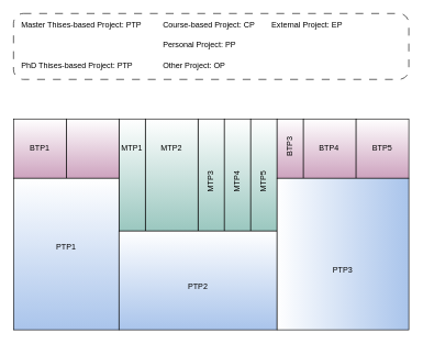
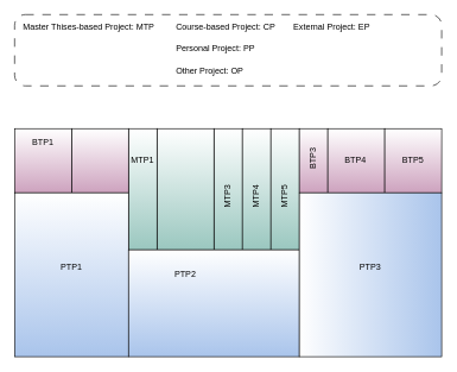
- <mxCell id="16" value="Master Thises-based Project: PTP" style="text;html=1;strokeColor=none;fillColor=none;align=left;verticalAlign=middle;whiteSpace=wrap;rounded=0;" vertex="1" parent="1"><mxGeometry x="30" y="22" width="210" height="30" as="geometry" /></mxCell>
+ <mxCell id="16" value="Master Thises-based Project: MTP" style="text;html=1;strokeColor=none;fillColor=none;align=left;verticalAlign=middle;whiteSpace=wrap;rounded=0;" vertex="1" parent="1"><mxGeometry x="30" y="22" width="210" height="30" as="geometry" /></mxCell>
- <mxCell id="21" value="PhD Thises-based Project: PTP" style="text;html=1;strokeColor=none;fillColor=none;align=left;verticalAlign=middle;whiteSpace=wrap;rounded=0;" vertex="1" parent="1"><mxGeometry x="30" y="83.5" width="210" height="30" as="geometry" /></mxCell>
- <mxCell id="22" value="BTP1" style="text;html=1;strokeColor=none;fillColor=none;align=center;verticalAlign=middle;whiteSpace=wrap;rounded=0;" vertex="1" parent="1"><mxGeometry x="30" y="210" width="60" height="30" as="geometry" /></mxCell>
+ <mxCell id="22" value="BTP1" style="text;html=1;strokeColor=none;fillColor=none;align=center;verticalAlign=middle;whiteSpace=wrap;rounded=0;" vertex="1" parent="1"><mxGeometry x="30" y="185" width="60" height="30" as="geometry" /></mxCell>
- <mxCell id="27" value="MTP2" style="text;html=1;strokeColor=none;fillColor=none;align=center;verticalAlign=middle;whiteSpace=wrap;rounded=0;" vertex="1" parent="1"><mxGeometry x="230" y="210" width="60" height="30" as="geometry" /></mxCell>
- <mxCell id="25" value="PTP3" style="text;html=1;strokeColor=none;fillColor=none;align=center;verticalAlign=middle;whiteSpace=wrap;rounded=0;" vertex="1" parent="1"><mxGeometry x="490" y="395" width="60" height="30" as="geometry" /></mxCell>
+ <mxCell id="25" value="PTP3" style="text;html=1;strokeColor=none;fillColor=none;align=center;verticalAlign=middle;whiteSpace=wrap;rounded=0;" vertex="1" parent="1"><mxGeometry x="490" y="360" width="60" height="30" as="geometry" /></mxCell>
- <mxCell id="24" value="PTP2" style="text;html=1;strokeColor=none;fillColor=none;align=center;verticalAlign=middle;whiteSpace=wrap;rounded=0;" vertex="1" parent="1"><mxGeometry x="270" y="420" width="60" height="30" as="geometry" /></mxCell>
+ <mxCell id="24" value="PTP2" style="text;html=1;strokeColor=none;fillColor=none;align=center;verticalAlign=middle;whiteSpace=wrap;rounded=0;" vertex="1" parent="1"><mxGeometry x="230" y="370" width="60" height="30" as="geometry" /></mxCell>
